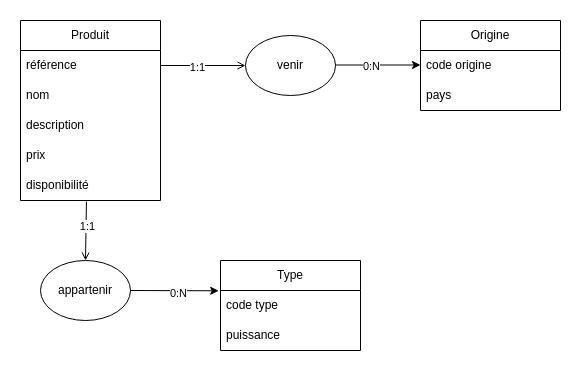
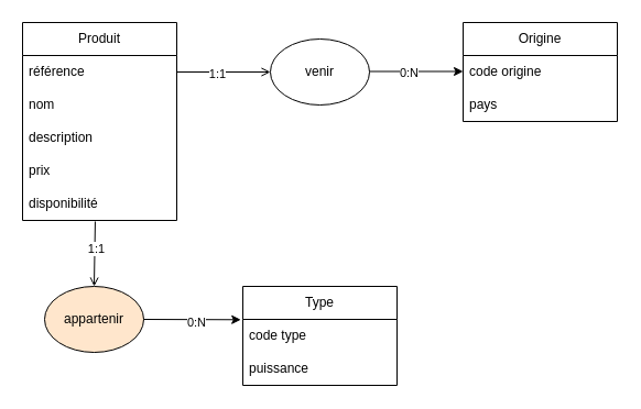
- <mxCell id="15" value="appartenir" style="ellipse;whiteSpace=wrap;html=1;" vertex="1" parent="1"><mxGeometry x="40" y="260" width="90" height="60" as="geometry" /></mxCell>
+ <mxCell id="15" value="appartenir" style="ellipse;whiteSpace=wrap;html=1;fillColor=#ffe6cc;" vertex="1" parent="1"><mxGeometry x="40" y="260" width="90" height="60" as="geometry" /></mxCell>
